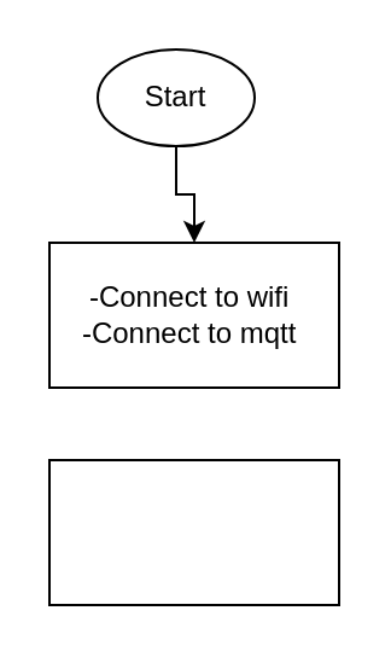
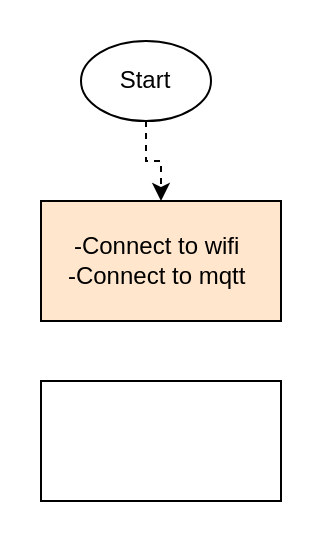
- <mxCell id="2" value="" style="edgeStyle=orthogonalEdgeStyle;rounded=0;orthogonalLoop=1;jettySize=auto;html=1;" edge="1" parent="1" source="3" target="4"><mxGeometry relative="1" as="geometry" /></mxCell>
+ <mxCell id="2" value="" style="edgeStyle=orthogonalEdgeStyle;rounded=0;orthogonalLoop=1;jettySize=auto;html=1;dashed=1;" edge="1" parent="1" source="3" target="4"><mxGeometry relative="1" as="geometry" /></mxCell>
- <mxCell id="4" value="-Connect to wifi&amp;nbsp;&lt;br&gt;-Connect to mqtt&amp;nbsp;" style="rounded=0;whiteSpace=wrap;html=1;" vertex="1" parent="1"><mxGeometry x="20" y="100" width="120" height="60" as="geometry" /></mxCell>
+ <mxCell id="4" value="-Connect to wifi&amp;nbsp;&lt;br&gt;-Connect to mqtt&amp;nbsp;" style="rounded=0;whiteSpace=wrap;html=1;fillColor=#ffe6cc;" vertex="1" parent="1"><mxGeometry x="20" y="100" width="120" height="60" as="geometry" /></mxCell>
